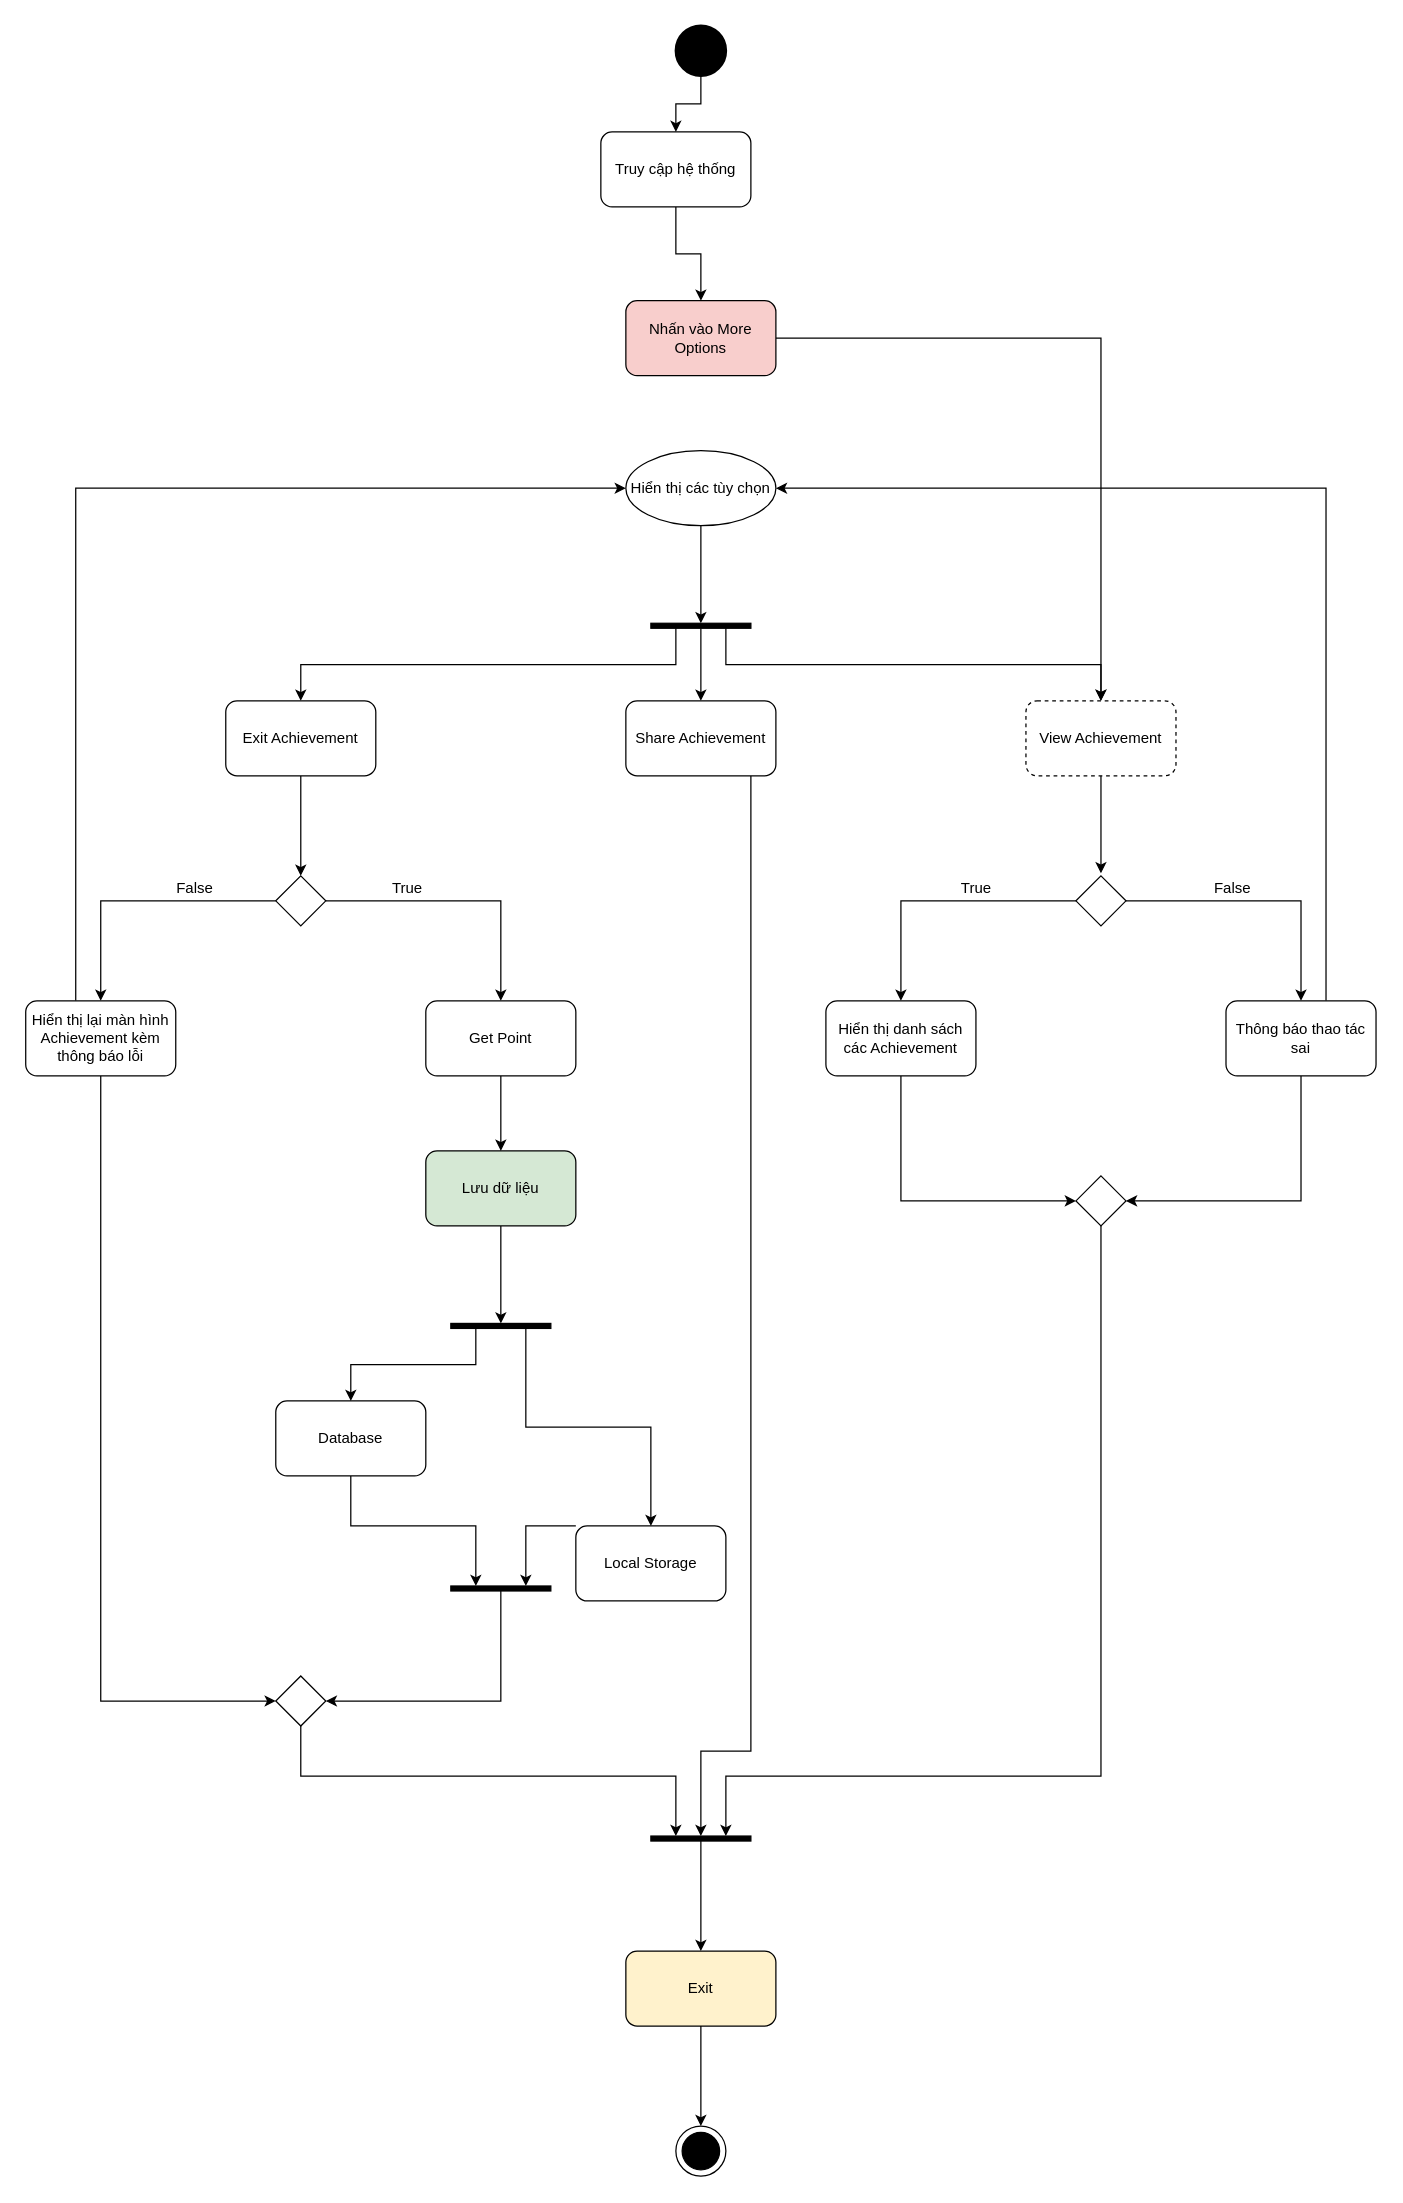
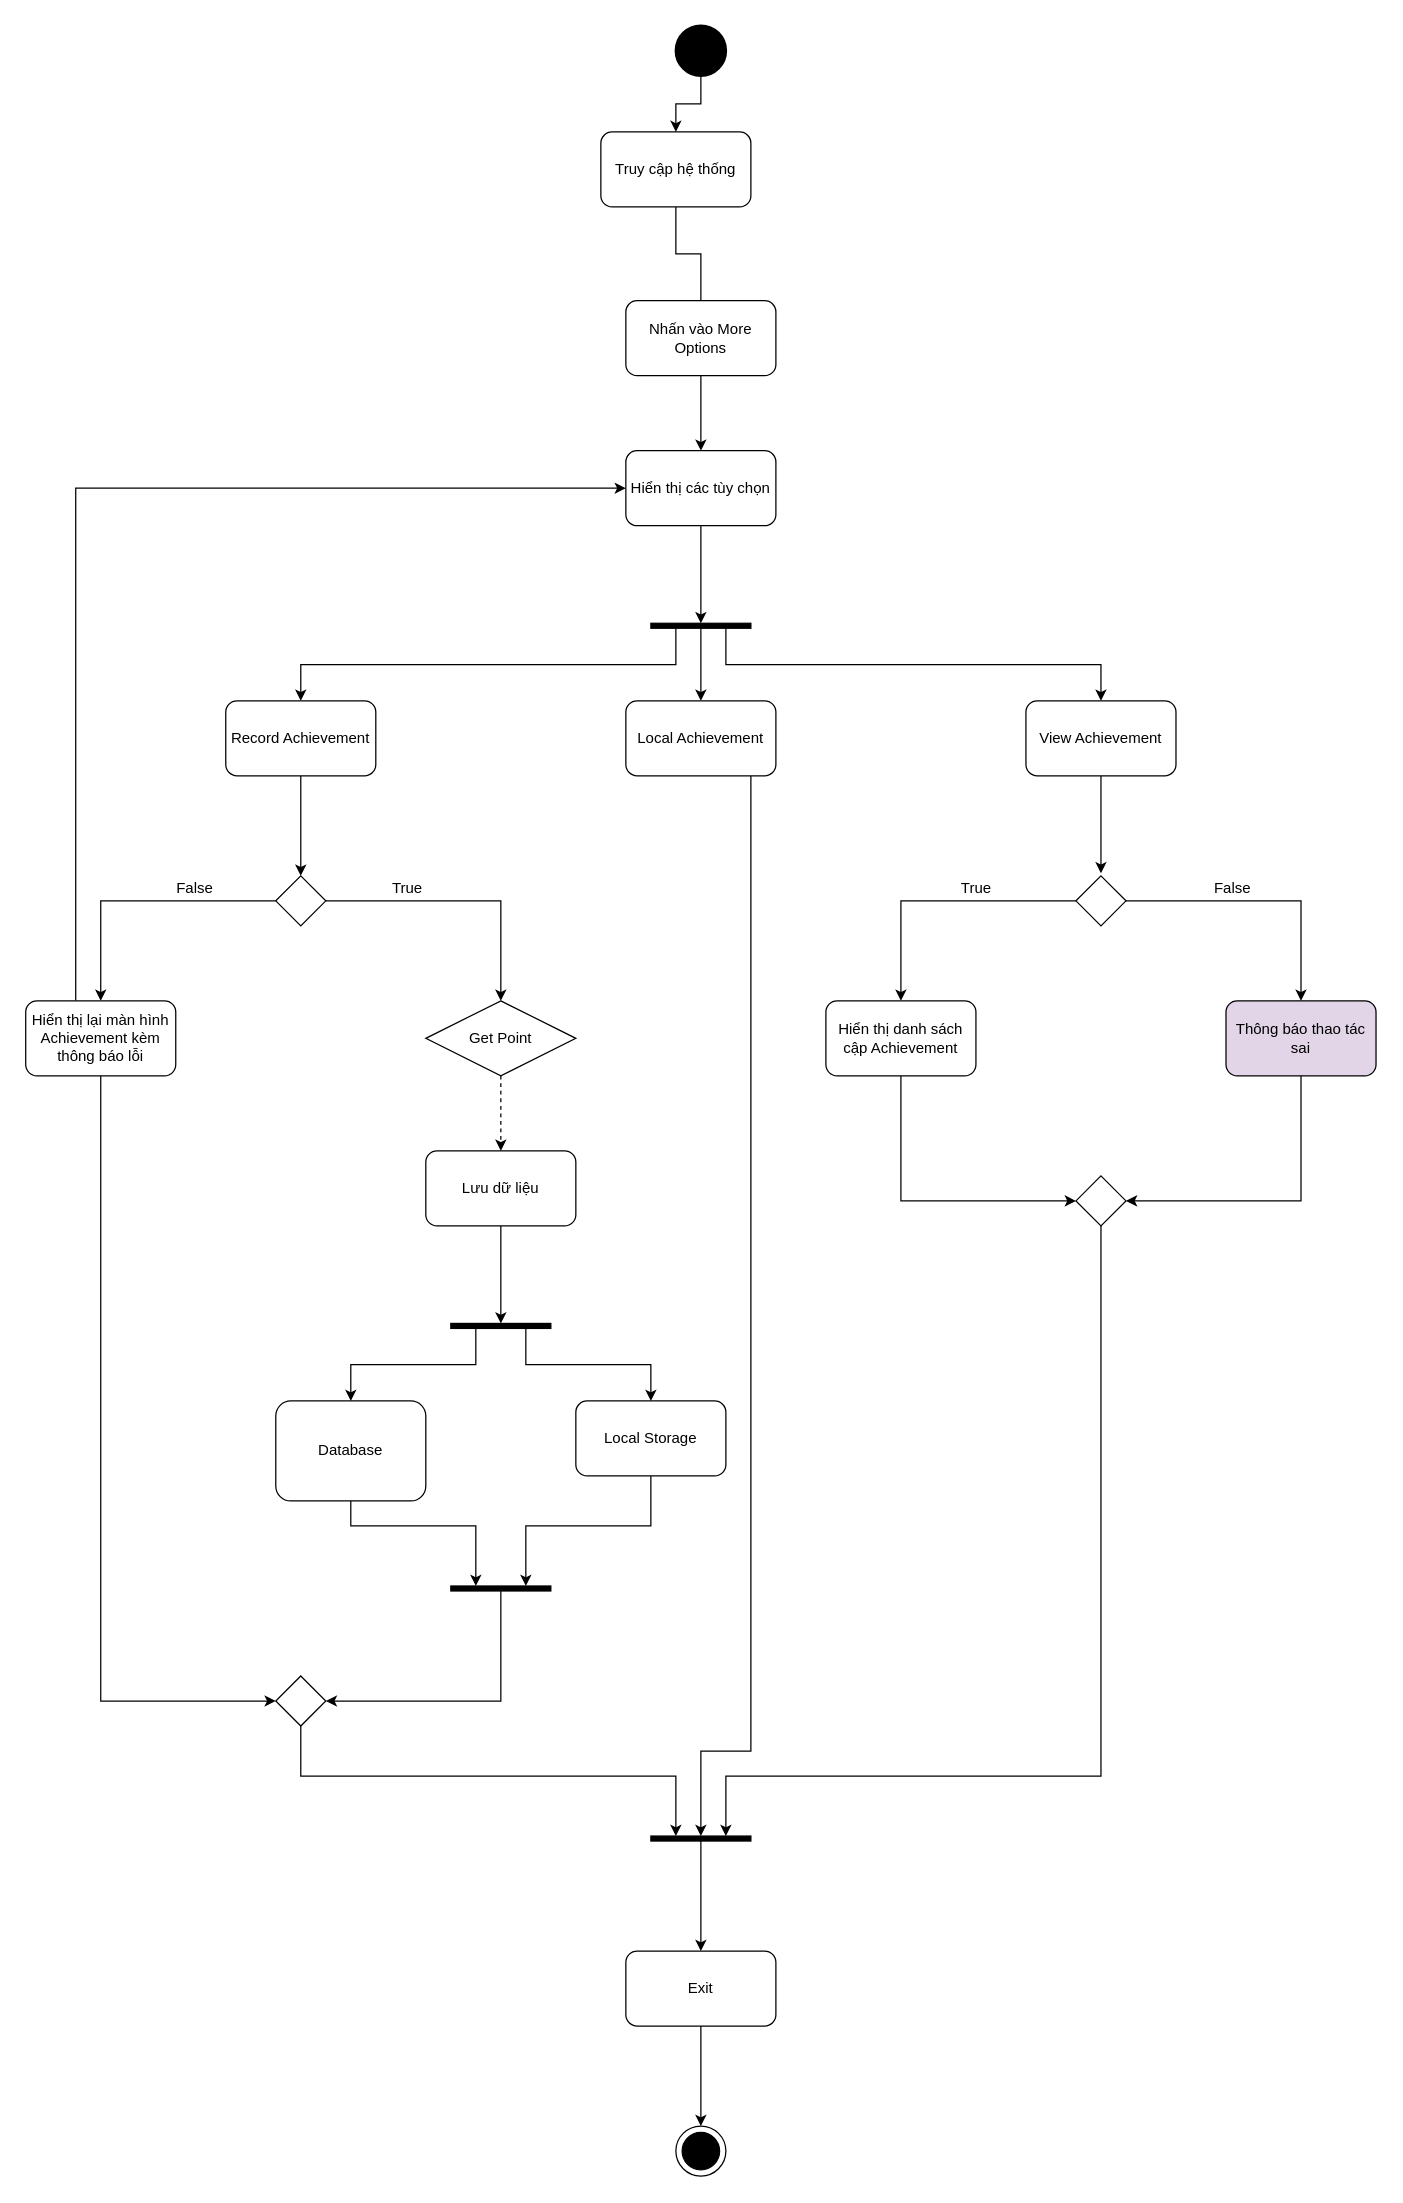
- <mxCell id="56" style="edgeStyle=orthogonalEdgeStyle;rounded=0;orthogonalLoop=1;jettySize=auto;html=1;" parent="1" source="57" target="55" edge="1"><mxGeometry relative="1" as="geometry" /></mxCell>
+ <mxCell id="56" style="edgeStyle=orthogonalEdgeStyle;rounded=0;orthogonalLoop=1;jettySize=auto;html=1;endArrow=none;" parent="1" source="57" target="55" edge="1"><mxGeometry relative="1" as="geometry" /></mxCell>
- <mxCell id="55" value="Nhấn vào More Options" style="rounded=1;whiteSpace=wrap;html=1;fillColor=#f8cecc;" parent="1" vertex="1"><mxGeometry x="500" y="240" width="120" height="60" as="geometry" /></mxCell>
+ <mxCell id="55" value="Nhấn vào More Options" style="rounded=1;whiteSpace=wrap;html=1;" parent="1" vertex="1"><mxGeometry x="500" y="240" width="120" height="60" as="geometry" /></mxCell>
- <mxCell id="54" style="edgeStyle=orthogonalEdgeStyle;rounded=0;orthogonalLoop=1;jettySize=auto;html=1;" parent="1" source="55" target="11" edge="1"><mxGeometry relative="1" as="geometry" /></mxCell>
+ <mxCell id="54" style="edgeStyle=orthogonalEdgeStyle;rounded=0;orthogonalLoop=1;jettySize=auto;html=1;entryX=0.5;entryY=0;entryDx=0;entryDy=0;" parent="1" source="55" target="5" edge="1"><mxGeometry relative="1" as="geometry" /></mxCell>
- <mxCell id="5" value="Hiển thị các tùy chọn" style="ellipse;whiteSpace=wrap;html=1;" parent="1" vertex="1"><mxGeometry x="500" y="360" width="120" height="60" as="geometry" /></mxCell>
+ <mxCell id="5" value="Hiển thị các tùy chọn" style="rounded=1;whiteSpace=wrap;html=1;" parent="1" vertex="1"><mxGeometry x="500" y="360" width="120" height="60" as="geometry" /></mxCell>
- <mxCell id="38" style="edgeStyle=orthogonalEdgeStyle;rounded=0;orthogonalLoop=1;jettySize=auto;html=1;entryX=1;entryY=0.5;entryDx=0;entryDy=0;" parent="1" source="40" target="5" edge="1"><mxGeometry relative="1" as="geometry"><Array as="points"><mxPoint x="1060" y="390" /></Array></mxGeometry></mxCell>
- <mxCell id="13" value="Exit Achievement" style="rounded=1;whiteSpace=wrap;html=1;" parent="1" vertex="1"><mxGeometry x="180" y="560" width="120" height="60" as="geometry" /></mxCell>
+ <mxCell id="13" value="Record Achievement" style="rounded=1;whiteSpace=wrap;html=1;" parent="1" vertex="1"><mxGeometry x="180" y="560" width="120" height="60" as="geometry" /></mxCell>
- <mxCell id="59" value="Share Achievement" style="rounded=1;whiteSpace=wrap;html=1;" vertex="1" parent="1"><mxGeometry x="500" y="560" width="120" height="60" as="geometry" /></mxCell>
+ <mxCell id="59" value="Local Achievement" style="rounded=1;whiteSpace=wrap;html=1;" vertex="1" parent="1"><mxGeometry x="500" y="560" width="120" height="60" as="geometry" /></mxCell>
- <mxCell id="11" value="&lt;span&gt;View Achievement&lt;/span&gt;" style="rounded=1;whiteSpace=wrap;html=1;dashed=1;" parent="1" vertex="1"><mxGeometry x="820" y="560" width="120" height="60" as="geometry" /></mxCell>
+ <mxCell id="11" value="&lt;span&gt;View Achievement&lt;/span&gt;" style="rounded=1;whiteSpace=wrap;html=1;" parent="1" vertex="1"><mxGeometry x="820" y="560" width="120" height="60" as="geometry" /></mxCell>
- <mxCell id="18" value="Get Point" style="rounded=1;whiteSpace=wrap;html=1;" parent="1" vertex="1"><mxGeometry x="340" y="800" width="120" height="60" as="geometry" /></mxCell>
+ <mxCell id="18" value="Get Point" style="rhombus;whiteSpace=wrap;html=1;" parent="1" vertex="1"><mxGeometry x="340" y="800" width="120" height="60" as="geometry" /></mxCell>
- <mxCell id="37" value="Hiển thị danh sách các Achievement" style="rounded=1;whiteSpace=wrap;html=1;" parent="1" vertex="1"><mxGeometry x="660" y="800" width="120" height="60" as="geometry" /></mxCell>
+ <mxCell id="37" value="Hiển thị danh sách cập Achievement" style="rounded=1;whiteSpace=wrap;html=1;" parent="1" vertex="1"><mxGeometry x="660" y="800" width="120" height="60" as="geometry" /></mxCell>
- <mxCell id="40" value="&lt;span&gt;Thông báo thao tác sai&lt;/span&gt;" style="rounded=1;whiteSpace=wrap;html=1;" parent="1" vertex="1"><mxGeometry x="980" y="800" width="120" height="60" as="geometry" /></mxCell>
+ <mxCell id="40" value="&lt;span&gt;Thông báo thao tác sai&lt;/span&gt;" style="rounded=1;whiteSpace=wrap;html=1;fillColor=#e1d5e7;" parent="1" vertex="1"><mxGeometry x="980" y="800" width="120" height="60" as="geometry" /></mxCell>
- <mxCell id="17" style="edgeStyle=orthogonalEdgeStyle;rounded=0;orthogonalLoop=1;jettySize=auto;html=1;entryX=0.5;entryY=0;entryDx=0;entryDy=0;" parent="1" source="18" target="32" edge="1"><mxGeometry relative="1" as="geometry" /></mxCell>
+ <mxCell id="17" style="edgeStyle=orthogonalEdgeStyle;rounded=0;orthogonalLoop=1;jettySize=auto;html=1;entryX=0.5;entryY=0;entryDx=0;entryDy=0;dashed=1;" parent="1" source="18" target="32" edge="1"><mxGeometry relative="1" as="geometry" /></mxCell>
- <mxCell id="32" value="Lưu dữ liệu" style="rounded=1;whiteSpace=wrap;html=1;fillColor=#d5e8d4;" parent="1" vertex="1"><mxGeometry x="340" y="920" width="120" height="60" as="geometry" /></mxCell>
+ <mxCell id="32" value="Lưu dữ liệu" style="rounded=1;whiteSpace=wrap;html=1;" parent="1" vertex="1"><mxGeometry x="340" y="920" width="120" height="60" as="geometry" /></mxCell>
- <mxCell id="27" value="Database" style="rounded=1;whiteSpace=wrap;html=1;" parent="1" vertex="1"><mxGeometry x="220" y="1120" width="120" height="60" as="geometry" /></mxCell>
+ <mxCell id="27" value="Database" style="rounded=1;whiteSpace=wrap;html=1;" parent="1" vertex="1"><mxGeometry x="220" y="1120" width="120" height="80" as="geometry" /></mxCell>
- <mxCell id="25" value="Local Storage" style="rounded=1;whiteSpace=wrap;html=1;" parent="1" vertex="1"><mxGeometry x="460" y="1220" width="120" height="60" as="geometry" /></mxCell>
+ <mxCell id="25" value="Local Storage" style="rounded=1;whiteSpace=wrap;html=1;" parent="1" vertex="1"><mxGeometry x="460" y="1120" width="120" height="60" as="geometry" /></mxCell>
- <mxCell id="53" value="Exit" style="rounded=1;whiteSpace=wrap;html=1;fillColor=#fff2cc;" parent="1" vertex="1"><mxGeometry x="500" y="1560" width="120" height="60" as="geometry" /></mxCell>
+ <mxCell id="53" value="Exit" style="rounded=1;whiteSpace=wrap;html=1;" parent="1" vertex="1"><mxGeometry x="500" y="1560" width="120" height="60" as="geometry" /></mxCell>
